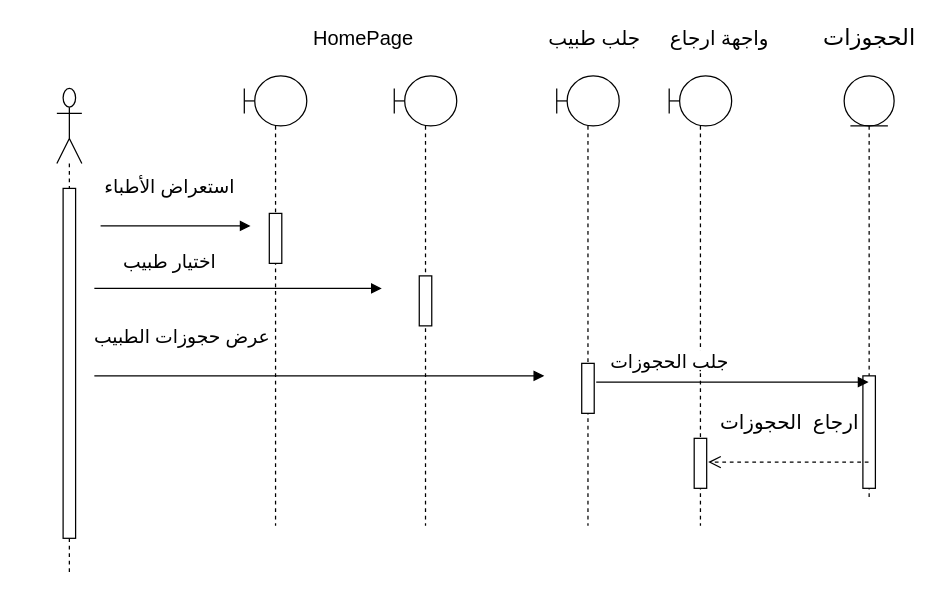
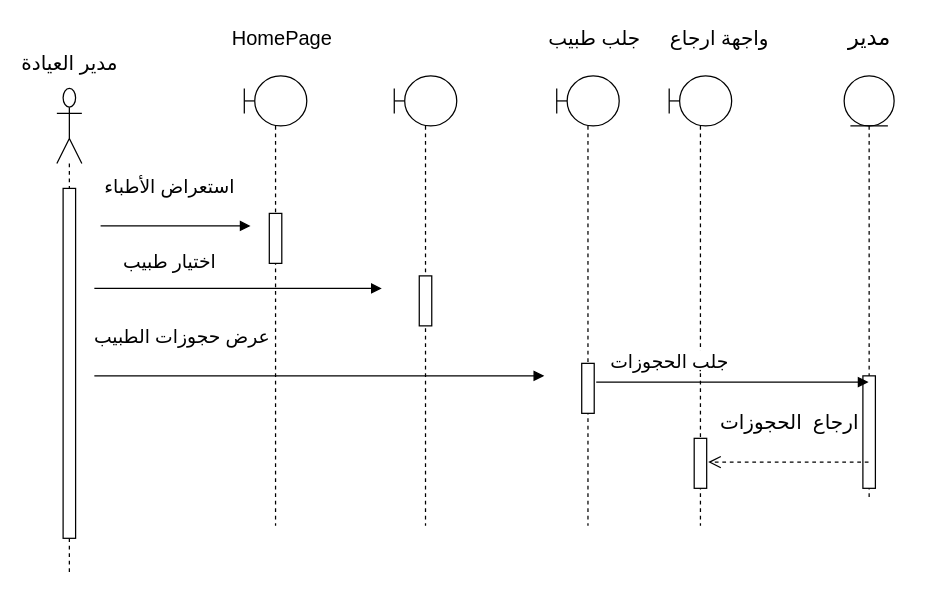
- <mxCell id="16" value="&lt;font style=&quot;font-size: 16px&quot;&gt;HomePage&lt;/font&gt;" style="text;html=1;align=center;verticalAlign=middle;resizable=0;points=[];autosize=1;" parent="1" vertex="1"><mxGeometry x="240" y="20" width="100" height="20" as="geometry" /></mxCell>
+ <mxCell id="16" value="&lt;font style=&quot;font-size: 16px&quot;&gt;HomePage&lt;/font&gt;" style="text;html=1;align=center;verticalAlign=middle;resizable=0;points=[];autosize=1;" parent="1" vertex="1"><mxGeometry x="175" y="20" width="100" height="20" as="geometry" /></mxCell>
- <mxCell id="23" value="&lt;font style=&quot;font-size: 18px&quot;&gt;الحجوزات&lt;/font&gt;" style="text;html=1;align=center;verticalAlign=middle;resizable=0;points=[];autosize=1;" vertex="1" parent="1"><mxGeometry x="655" y="20" width="80" height="20" as="geometry" /></mxCell>
+ <mxCell id="23" value="&lt;font style=&quot;font-size: 18px&quot;&gt;مدير&lt;/font&gt;" style="text;html=1;align=center;verticalAlign=middle;resizable=0;points=[];autosize=1;" vertex="1" parent="1"><mxGeometry x="655" y="20" width="80" height="20" as="geometry" /></mxCell>
+ <mxCell id="4" value="&lt;font style=&quot;font-size: 16px&quot;&gt;مدير العيادة&lt;br&gt;&lt;/font&gt;" style="text;html=1;align=center;verticalAlign=middle;resizable=0;points=[];autosize=1;" parent="1" vertex="1"><mxGeometry x="20" y="40" width="70" height="20" as="geometry" /></mxCell>
